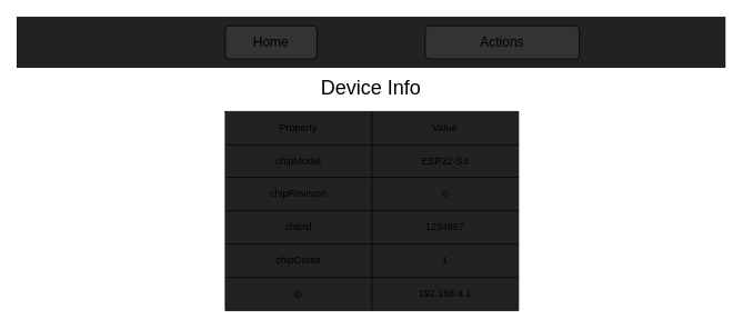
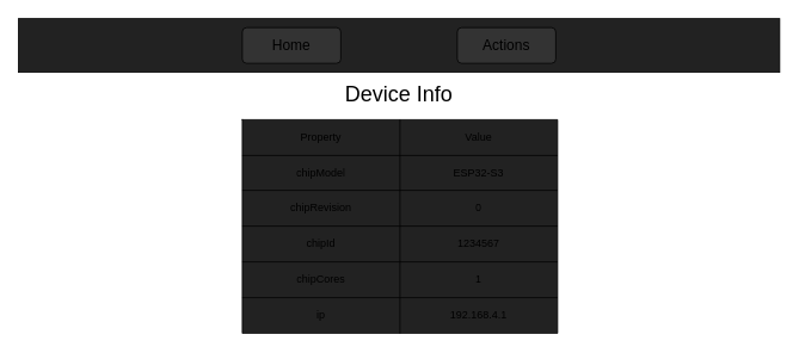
- <mxCell id="3" value="Actions" style="html=1;shadow=0;dashed=0;shape=mxgraph.bootstrap.rrect;rSize=5;strokeWidth=1;whiteSpace=wrap;align=center;verticalAlign=middle;spacingLeft=0;fontStyle=0;fontSize=16;spacing=5;fillColor=#333333;" vertex="1" parent="1"><mxGeometry x="510" y="30" width="185" height="40" as="geometry" /></mxCell>
+ <mxCell id="3" value="Actions" style="html=1;shadow=0;dashed=0;shape=mxgraph.bootstrap.rrect;rSize=5;strokeWidth=1;whiteSpace=wrap;align=center;verticalAlign=middle;spacingLeft=0;fontStyle=0;fontSize=16;spacing=5;fillColor=#333333;" vertex="1" parent="1"><mxGeometry x="510" y="30" width="110" height="40" as="geometry" /></mxCell>
